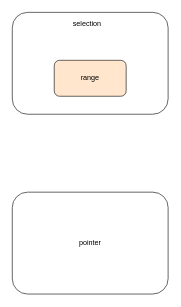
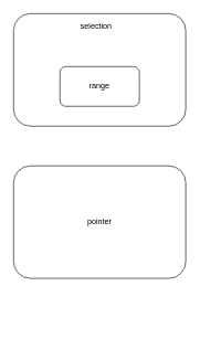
- <mxCell id="5" value="range" style="rounded=1;whiteSpace=wrap;html=1;rotation=0;fillColor=#ffe6cc;" vertex="1" parent="3"><mxGeometry x="70" y="80" width="120" height="60" as="geometry" /></mxCell>
+ <mxCell id="5" value="range" style="rounded=1;whiteSpace=wrap;html=1;rotation=0;" vertex="1" parent="3"><mxGeometry x="70" y="80" width="120" height="60" as="geometry" /></mxCell>
- <mxCell id="2" value="pointer" style="rounded=1;whiteSpace=wrap;html=1;" vertex="1" parent="1"><mxGeometry x="20" y="320" width="260" height="170" as="geometry" /></mxCell>
+ <mxCell id="2" value="pointer" style="rounded=1;whiteSpace=wrap;html=1;" vertex="1" parent="1"><mxGeometry x="20" y="250" width="260" height="170" as="geometry" /></mxCell>
